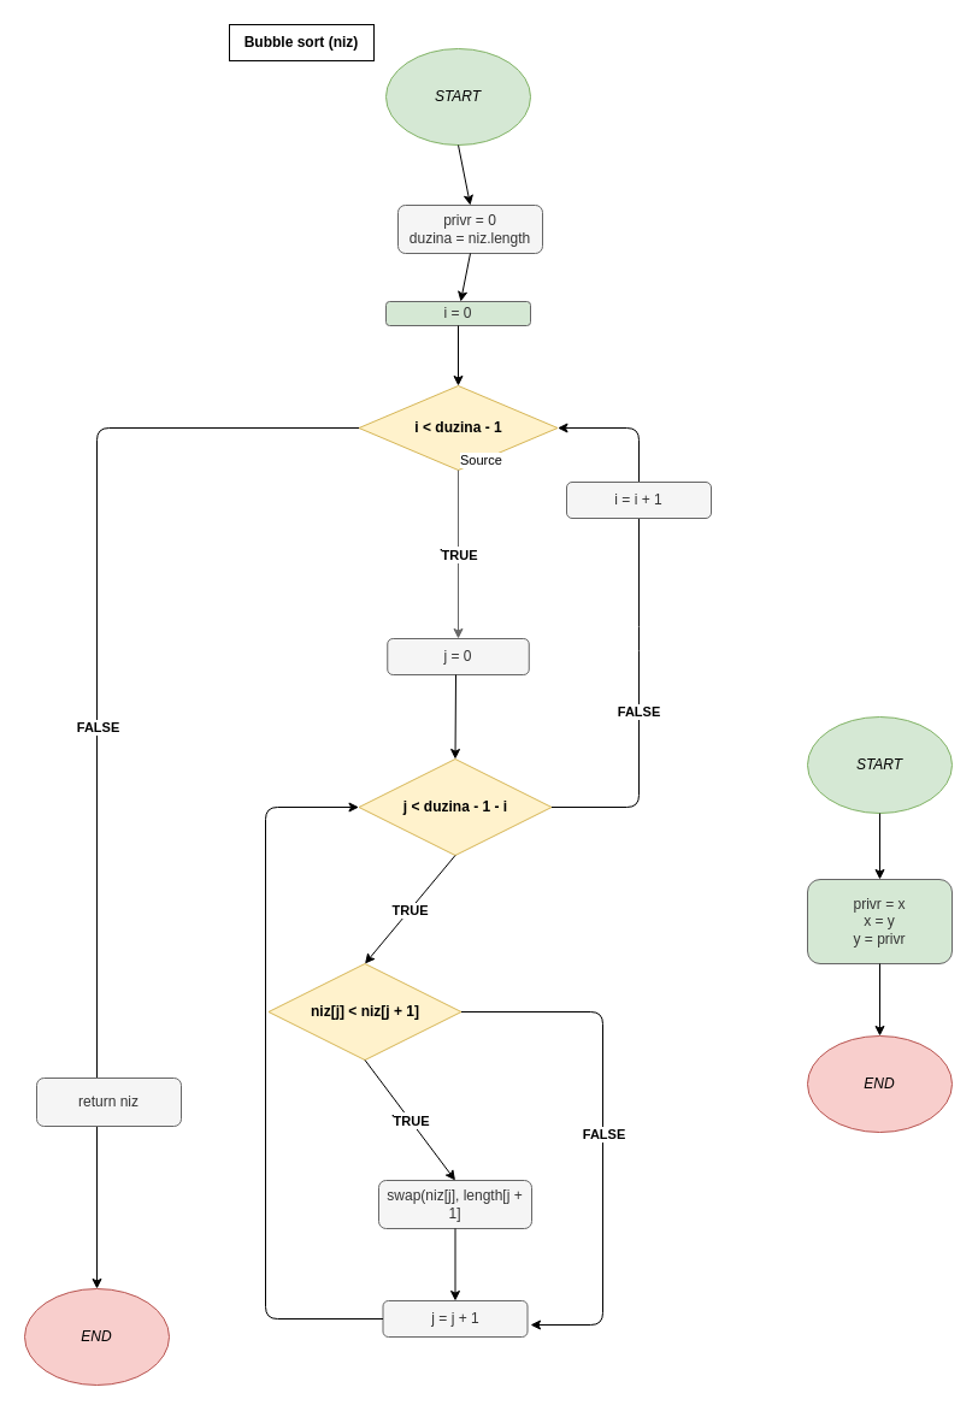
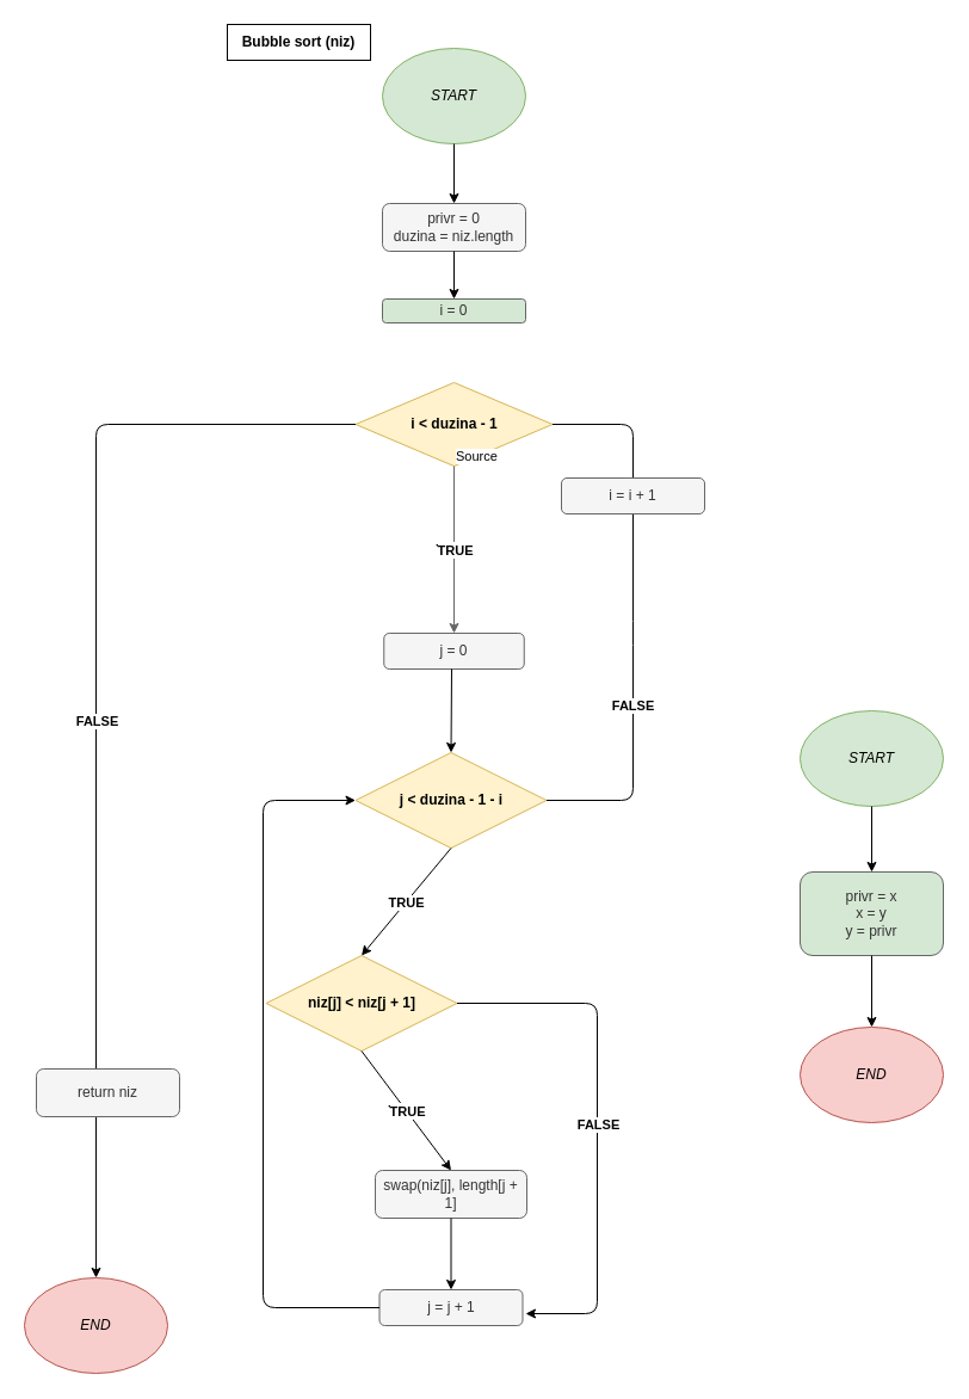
- <mxCell id="3" value="privr = 0&lt;br&gt;duzina = niz.length" style="rounded=1;whiteSpace=wrap;html=1;fillColor=#f5f5f5;strokeColor=#666666;fontColor=#333333;" parent="1" vertex="1"><mxGeometry x="330" y="170" width="120" height="40" as="geometry" /></mxCell>
+ <mxCell id="3" value="privr = 0&lt;br&gt;duzina = niz.length" style="rounded=1;whiteSpace=wrap;html=1;fillColor=#f5f5f5;strokeColor=#666666;fontColor=#333333;" parent="1" vertex="1"><mxGeometry x="320" y="170" width="120" height="40" as="geometry" /></mxCell>
- <mxCell id="15" value="" style="endArrow=classic;html=1;exitX=0.5;exitY=1;exitDx=0;exitDy=0;entryX=0.5;entryY=0;entryDx=0;entryDy=0;" parent="1" source="4" target="5" edge="1"><mxGeometry width="50" height="50" relative="1" as="geometry"><mxPoint x="370" y="330" as="sourcePoint" /><mxPoint x="420" y="280" as="targetPoint" /></mxGeometry></mxCell>
- <mxCell id="29" value="&lt;b&gt;FALSE&lt;/b&gt;" style="endArrow=classic;html=1;exitX=1;exitY=0.5;exitDx=0;exitDy=0;entryX=1;entryY=0.5;entryDx=0;entryDy=0;" parent="1" source="7" target="5" edge="1"><mxGeometry x="-0.33" relative="1" as="geometry"><mxPoint x="340" y="600" as="sourcePoint" /><mxPoint x="560" y="380" as="targetPoint" /><Array as="points"><mxPoint x="530" y="670" /><mxPoint x="530" y="530" /><mxPoint x="530" y="355" /></Array><mxPoint as="offset" /></mxGeometry></mxCell>
+ <mxCell id="29" value="&lt;b&gt;FALSE&lt;/b&gt;" style="endArrow=none;html=1;exitX=1;exitY=0.5;exitDx=0;exitDy=0;entryX=1;entryY=0.5;entryDx=0;entryDy=0;" parent="1" source="7" target="5" edge="1"><mxGeometry x="-0.33" relative="1" as="geometry"><mxPoint x="340" y="600" as="sourcePoint" /><mxPoint x="560" y="380" as="targetPoint" /><Array as="points"><mxPoint x="530" y="670" /><mxPoint x="530" y="530" /><mxPoint x="530" y="355" /></Array><mxPoint as="offset" /></mxGeometry></mxCell>
